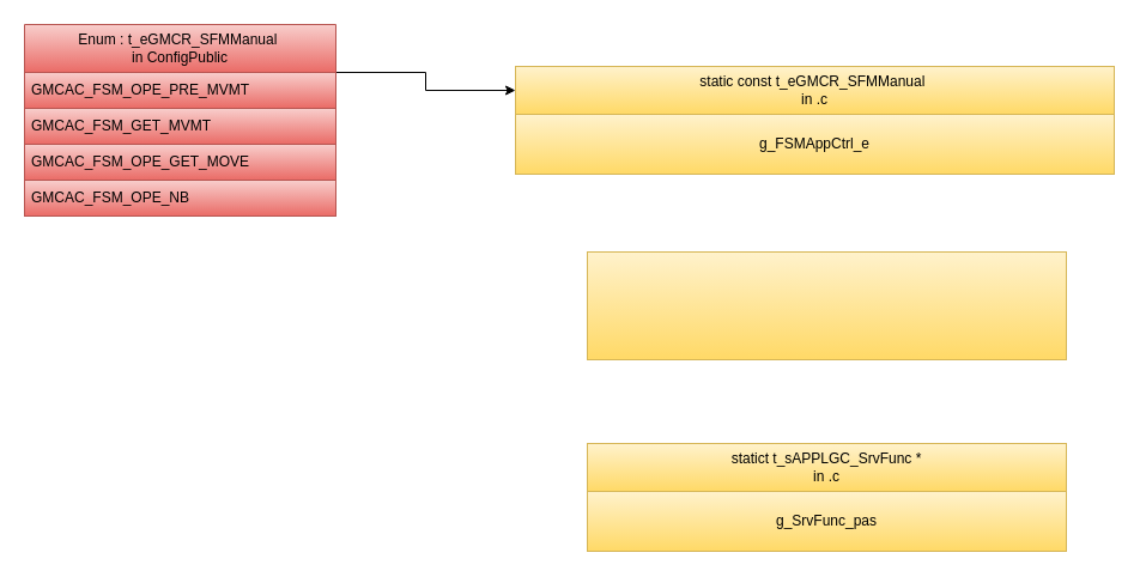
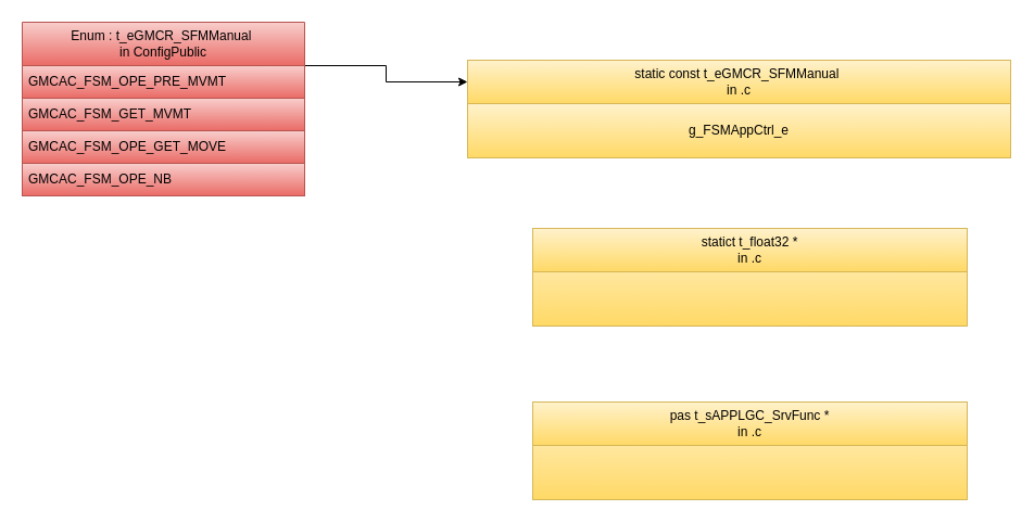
+ <mxCell id="4" value="statict t_float32 *&lt;div&gt;in .c&lt;/div&gt;" style="rounded=0;whiteSpace=wrap;html=1;fillColor=#fff2cc;gradientColor=#ffd966;strokeColor=#d6b656;fontColor=#000000;fontSize=12;" parent="2" vertex="1"><mxGeometry width="400.0" height="40" as="geometry" /></mxCell>
- <mxCell id="7" value="statict t_sAPPLGC_SrvFunc&amp;nbsp;*&lt;div&gt;in .c&lt;/div&gt;" style="rounded=0;whiteSpace=wrap;html=1;fillColor=#fff2cc;gradientColor=#ffd966;strokeColor=#d6b656;fontColor=#000000;fontSize=12;" parent="5" vertex="1"><mxGeometry width="400.0" height="40" as="geometry" /></mxCell>
+ <mxCell id="7" value="pas t_sAPPLGC_SrvFunc&amp;nbsp;*&lt;div&gt;in .c&lt;/div&gt;" style="rounded=0;whiteSpace=wrap;html=1;fillColor=#fff2cc;gradientColor=#ffd966;strokeColor=#d6b656;fontColor=#000000;fontSize=12;" parent="5" vertex="1"><mxGeometry width="400.0" height="40" as="geometry" /></mxCell>
- <mxCell id="8" value="&lt;div style=&quot;text-align: center; font-size: 12px;&quot;&gt;g_SrvFunc_pas&lt;/div&gt;" style="rounded=0;whiteSpace=wrap;html=1;fillColor=#fff2cc;gradientColor=#ffd966;strokeColor=#d6b656;fontColor=#000000;fontSize=12;" parent="5" vertex="1"><mxGeometry y="40" width="400.0" height="50" as="geometry" /></mxCell>
